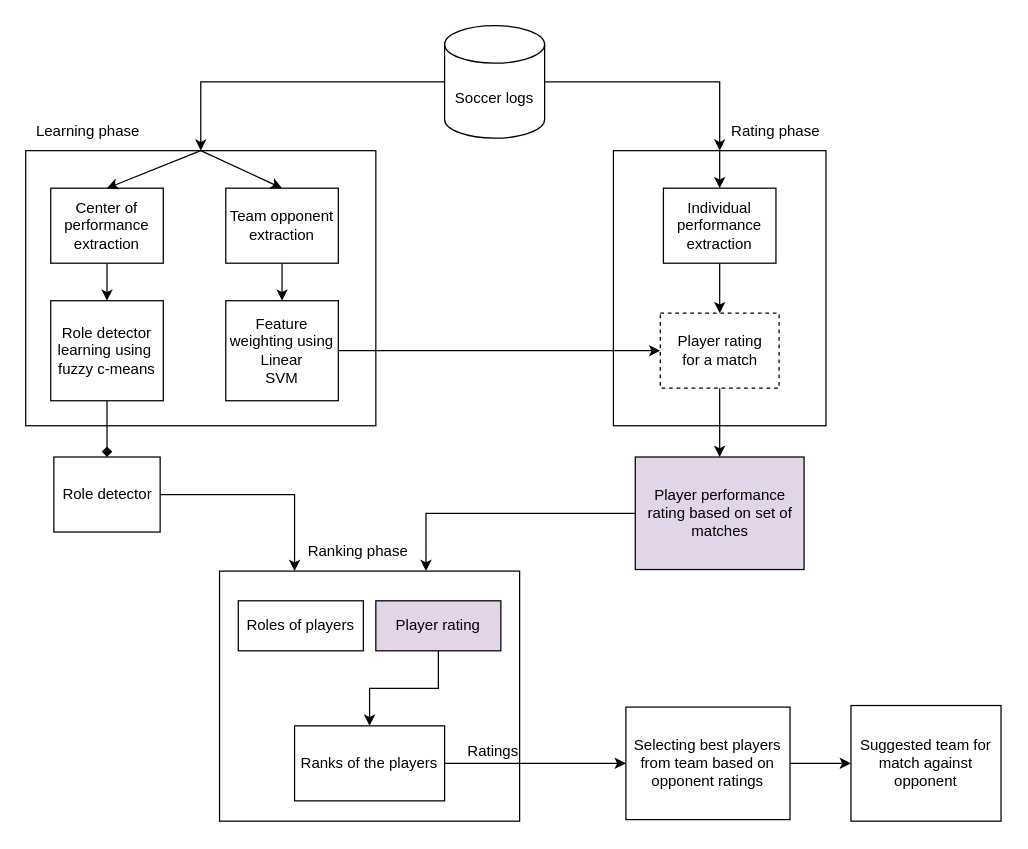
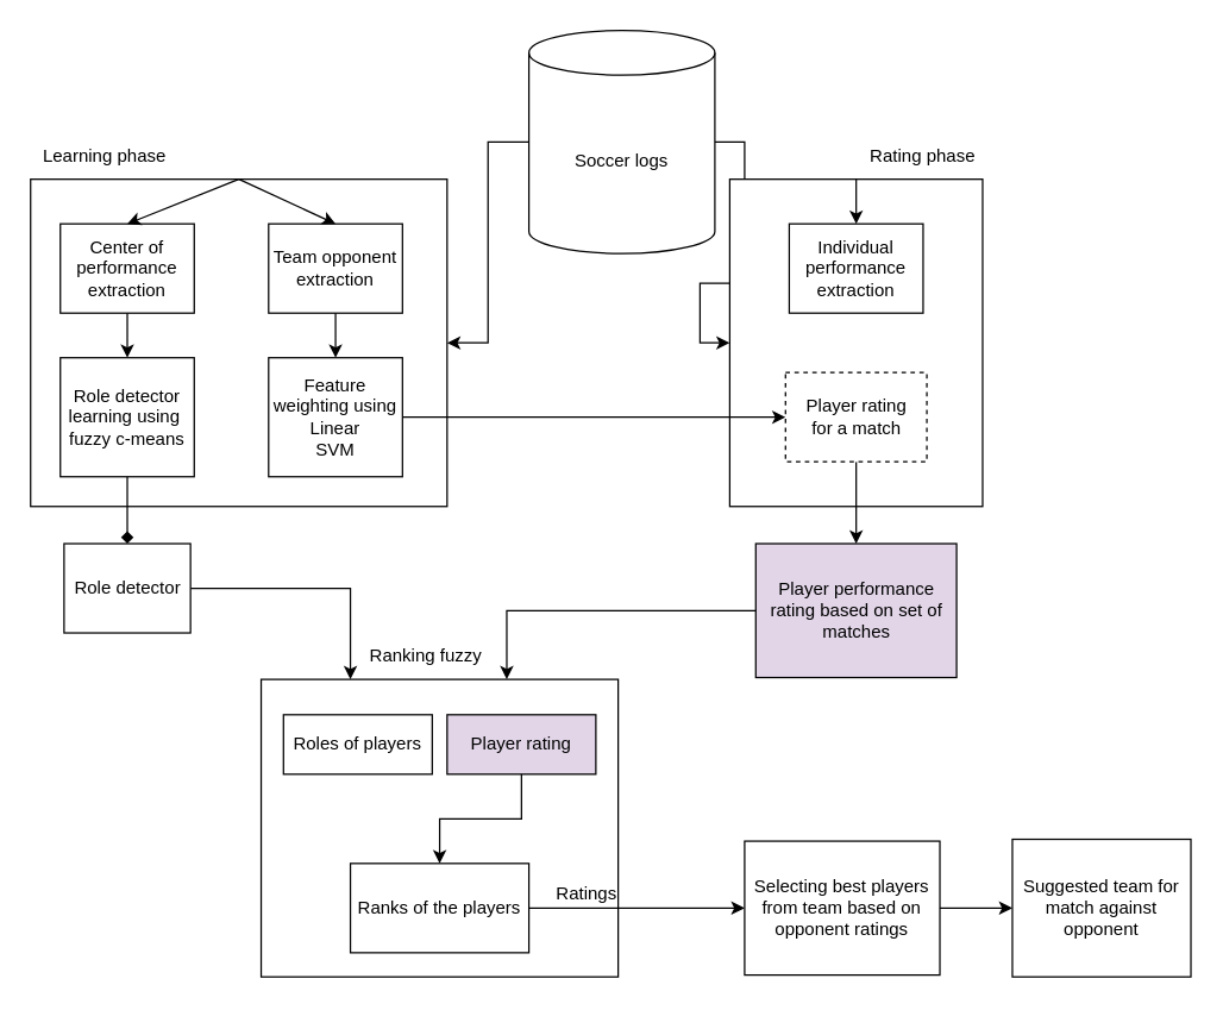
- <mxCell id="4" value="Soccer logs" style="shape=cylinder3;whiteSpace=wrap;html=1;boundedLbl=1;backgroundOutline=1;size=15;" vertex="1" parent="1"><mxGeometry x="355" y="20" width="80" height="90" as="geometry" /></mxCell>
+ <mxCell id="4" value="Soccer logs" style="shape=cylinder3;whiteSpace=wrap;html=1;boundedLbl=1;backgroundOutline=1;size=15;" vertex="1" parent="1"><mxGeometry x="355" y="20" width="125" height="150" as="geometry" /></mxCell>
- <mxCell id="17" value="" style="edgeStyle=orthogonalEdgeStyle;rounded=0;orthogonalLoop=1;jettySize=auto;html=1;" edge="1" parent="1" source="18" target="20"><mxGeometry relative="1" as="geometry" /></mxCell>
- <mxCell id="39" value="Ranking phase" style="text;html=1;align=center;verticalAlign=middle;whiteSpace=wrap;rounded=0;" vertex="1" parent="1"><mxGeometry x="241" y="426" width="90" height="30" as="geometry" /></mxCell>
+ <mxCell id="39" value="Ranking fuzzy" style="text;html=1;align=center;verticalAlign=middle;whiteSpace=wrap;rounded=0;" vertex="1" parent="1"><mxGeometry x="241" y="426" width="90" height="30" as="geometry" /></mxCell>
